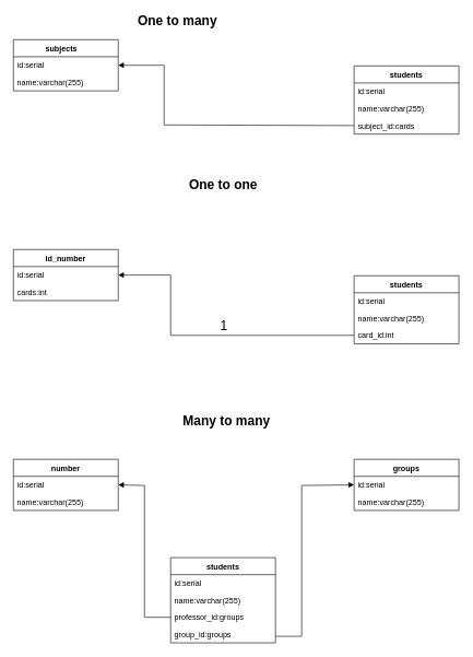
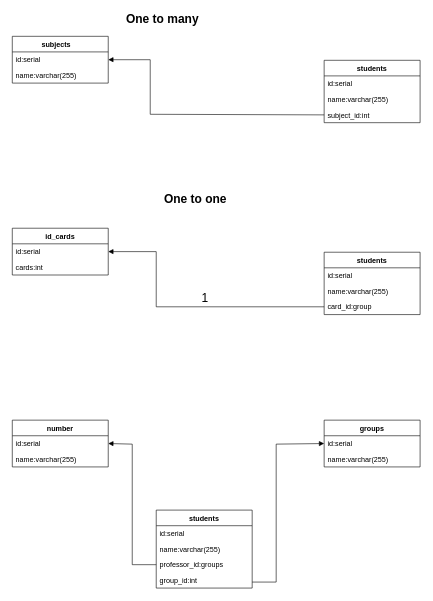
- <mxCell id="8" value="subject_id:cards" style="text;strokeColor=none;fillColor=none;align=left;verticalAlign=top;spacingLeft=4;spacingRight=4;overflow=hidden;rotatable=0;points=[[0,0.5],[1,0.5]];portConstraint=eastwest;" vertex="1" parent="5"><mxGeometry y="78" width="160" height="26" as="geometry" /></mxCell>
+ <mxCell id="8" value="subject_id:int" style="text;strokeColor=none;fillColor=none;align=left;verticalAlign=top;spacingLeft=4;spacingRight=4;overflow=hidden;rotatable=0;points=[[0,0.5],[1,0.5]];portConstraint=eastwest;" vertex="1" parent="5"><mxGeometry y="78" width="160" height="26" as="geometry" /></mxCell>
- <mxCell id="19" value="&lt;div&gt;&lt;b&gt;&lt;font style=&quot;font-size: 20px&quot;&gt;One to one&lt;/font&gt;&lt;/b&gt;&lt;/div&gt;" style="text;html=1;align=center;verticalAlign=middle;resizable=0;points=[];autosize=1;strokeColor=none;fillColor=none;" vertex="1" parent="1"><mxGeometry x="280" y="270" width="120" height="20" as="geometry" /></mxCell>
+ <mxCell id="19" value="&lt;div&gt;&lt;b&gt;&lt;font style=&quot;font-size: 20px&quot;&gt;One to one&lt;/font&gt;&lt;/b&gt;&lt;/div&gt;" style="text;html=1;align=center;verticalAlign=middle;resizable=0;points=[];autosize=1;strokeColor=none;fillColor=none;" vertex="1" parent="1"><mxGeometry x="265" y="320" width="120" height="20" as="geometry" /></mxCell>
- <mxCell id="11" value="id_number" style="swimlane;fontStyle=1;align=center;verticalAlign=top;childLayout=stackLayout;horizontal=1;startSize=26;horizontalStack=0;resizeParent=1;resizeParentMax=0;resizeLast=0;collapsible=1;marginBottom=0;" vertex="1" parent="1"><mxGeometry x="20" y="380" width="160" height="78" as="geometry" /></mxCell>
+ <mxCell id="11" value="id_cards" style="swimlane;fontStyle=1;align=center;verticalAlign=top;childLayout=stackLayout;horizontal=1;startSize=26;horizontalStack=0;resizeParent=1;resizeParentMax=0;resizeLast=0;collapsible=1;marginBottom=0;" vertex="1" parent="1"><mxGeometry x="20" y="380" width="160" height="78" as="geometry" /></mxCell>
- <mxCell id="17" value="card_id:int" style="text;strokeColor=none;fillColor=none;align=left;verticalAlign=top;spacingLeft=4;spacingRight=4;overflow=hidden;rotatable=0;points=[[0,0.5],[1,0.5]];portConstraint=eastwest;" vertex="1" parent="14"><mxGeometry y="78" width="160" height="26" as="geometry" /></mxCell>
+ <mxCell id="17" value="card_id:group" style="text;strokeColor=none;fillColor=none;align=left;verticalAlign=top;spacingLeft=4;spacingRight=4;overflow=hidden;rotatable=0;points=[[0,0.5],[1,0.5]];portConstraint=eastwest;" vertex="1" parent="14"><mxGeometry y="78" width="160" height="26" as="geometry" /></mxCell>
- <mxCell id="20" value="&lt;div&gt;&lt;b&gt;&lt;font style=&quot;font-size: 20px&quot;&gt;Many to many&lt;/font&gt;&lt;/b&gt;&lt;/div&gt;" style="text;html=1;align=center;verticalAlign=middle;resizable=0;points=[];autosize=1;strokeColor=none;fillColor=none;" vertex="1" parent="1"><mxGeometry x="270" y="630" width="150" height="20" as="geometry" /></mxCell>
- <mxCell id="28" value="group_id:groups" style="text;strokeColor=none;fillColor=none;align=left;verticalAlign=top;spacingLeft=4;spacingRight=4;overflow=hidden;rotatable=0;points=[[0,0.5],[1,0.5]];portConstraint=eastwest;" vertex="1" parent="24"><mxGeometry y="104" width="160" height="26" as="geometry" /></mxCell>
+ <mxCell id="28" value="group_id:int" style="text;strokeColor=none;fillColor=none;align=left;verticalAlign=top;spacingLeft=4;spacingRight=4;overflow=hidden;rotatable=0;points=[[0,0.5],[1,0.5]];portConstraint=eastwest;" vertex="1" parent="24"><mxGeometry y="104" width="160" height="26" as="geometry" /></mxCell>
